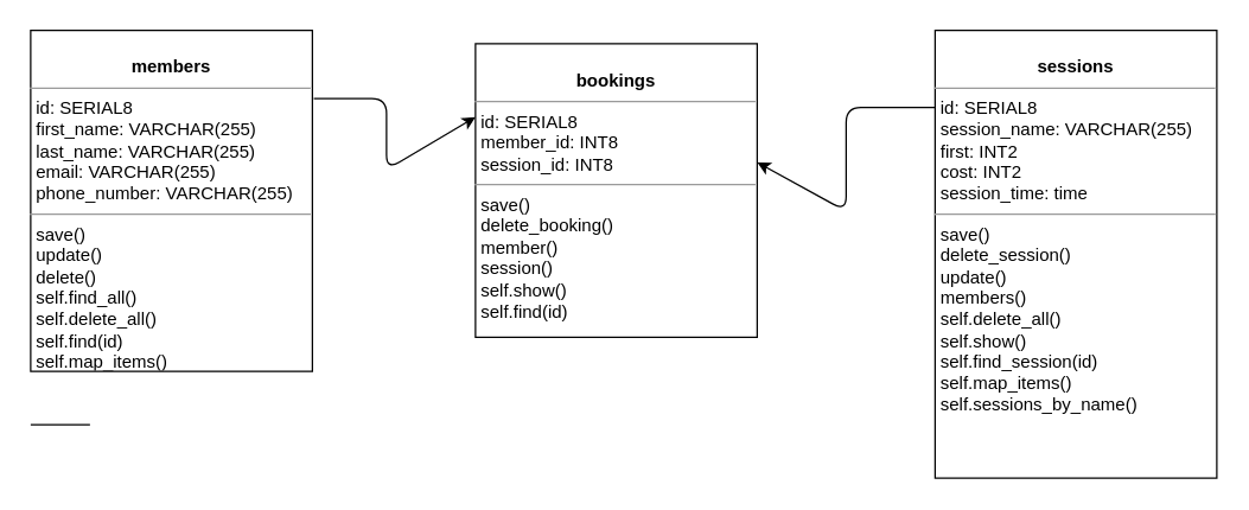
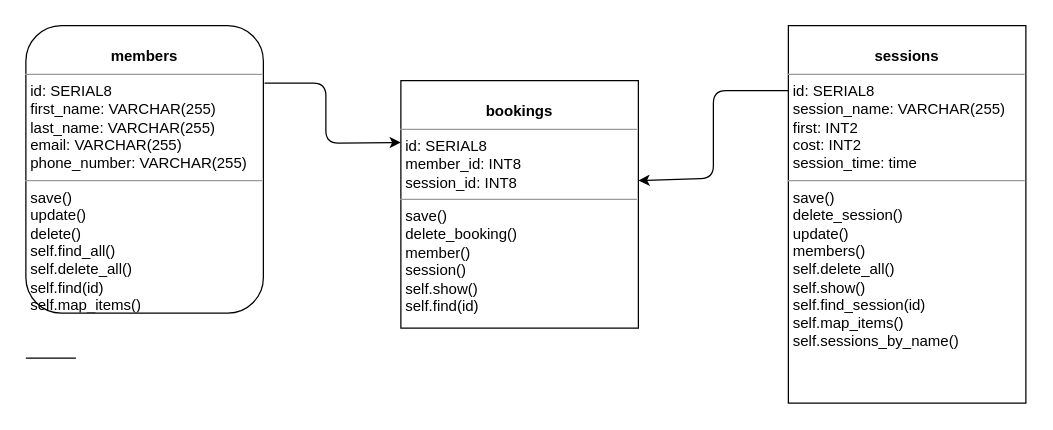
- <mxCell id="3" value="&lt;p style=&quot;margin: 0px ; margin-top: 4px ; text-align: center&quot;&gt;&lt;br&gt;&lt;b&gt;bookings&lt;/b&gt;&lt;/p&gt;&lt;hr size=&quot;1&quot;&gt;&lt;p style=&quot;margin: 0px ; margin-left: 4px&quot;&gt;id: SERIAL8&lt;br&gt;member_id: INT8&lt;/p&gt;&lt;p style=&quot;margin: 0px ; margin-left: 4px&quot;&gt;session_id: INT8&lt;/p&gt;&lt;hr size=&quot;1&quot;&gt;&lt;p style=&quot;margin: 0px ; margin-left: 4px&quot;&gt;save()&lt;/p&gt;&lt;p style=&quot;margin: 0px ; margin-left: 4px&quot;&gt;delete_booking()&lt;/p&gt;&lt;p style=&quot;margin: 0px ; margin-left: 4px&quot;&gt;member()&lt;/p&gt;&lt;p style=&quot;margin: 0px ; margin-left: 4px&quot;&gt;session()&lt;/p&gt;&lt;p style=&quot;margin: 0px ; margin-left: 4px&quot;&gt;self.show()&lt;/p&gt;&lt;p style=&quot;margin: 0px ; margin-left: 4px&quot;&gt;self.find(id)&lt;/p&gt;&lt;p style=&quot;margin: 0px ; margin-left: 4px&quot;&gt;&lt;br&gt;&lt;/p&gt;" style="verticalAlign=top;align=left;overflow=fill;fontSize=12;fontFamily=Helvetica;html=1;" vertex="1" parent="1"><mxGeometry x="320" y="29" width="190" height="198" as="geometry" /></mxCell>
+ <mxCell id="3" value="&lt;p style=&quot;margin: 0px ; margin-top: 4px ; text-align: center&quot;&gt;&lt;br&gt;&lt;b&gt;bookings&lt;/b&gt;&lt;/p&gt;&lt;hr size=&quot;1&quot;&gt;&lt;p style=&quot;margin: 0px ; margin-left: 4px&quot;&gt;id: SERIAL8&lt;br&gt;member_id: INT8&lt;/p&gt;&lt;p style=&quot;margin: 0px ; margin-left: 4px&quot;&gt;session_id: INT8&lt;/p&gt;&lt;hr size=&quot;1&quot;&gt;&lt;p style=&quot;margin: 0px ; margin-left: 4px&quot;&gt;save()&lt;/p&gt;&lt;p style=&quot;margin: 0px ; margin-left: 4px&quot;&gt;delete_booking()&lt;/p&gt;&lt;p style=&quot;margin: 0px ; margin-left: 4px&quot;&gt;member()&lt;/p&gt;&lt;p style=&quot;margin: 0px ; margin-left: 4px&quot;&gt;session()&lt;/p&gt;&lt;p style=&quot;margin: 0px ; margin-left: 4px&quot;&gt;self.show()&lt;/p&gt;&lt;p style=&quot;margin: 0px ; margin-left: 4px&quot;&gt;self.find(id)&lt;/p&gt;&lt;p style=&quot;margin: 0px ; margin-left: 4px&quot;&gt;&lt;br&gt;&lt;/p&gt;" style="verticalAlign=top;align=left;overflow=fill;fontSize=12;fontFamily=Helvetica;html=1;" vertex="1" parent="1"><mxGeometry x="320" y="64" width="190" height="198" as="geometry" /></mxCell>
- <mxCell id="2" value="&lt;p style=&quot;margin: 0px ; margin-top: 4px ; text-align: center&quot;&gt;&lt;br&gt;&lt;b&gt;members&lt;/b&gt;&lt;/p&gt;&lt;hr size=&quot;1&quot;&gt;&lt;p style=&quot;margin: 0px ; margin-left: 4px&quot;&gt;&lt;span&gt;id: SERIAL8&lt;/span&gt;&lt;/p&gt;&lt;p style=&quot;margin: 0px ; margin-left: 4px&quot;&gt;&lt;span&gt;first_name: VARCHAR(255)&lt;/span&gt;&lt;span&gt;&lt;br&gt;&lt;/span&gt;&lt;/p&gt;&lt;p style=&quot;margin: 0px ; margin-left: 4px&quot;&gt;&lt;span&gt;last_name: VARCHAR(255)&lt;/span&gt;&lt;span&gt;&lt;br&gt;&lt;/span&gt;&lt;/p&gt;&lt;p style=&quot;margin: 0px ; margin-left: 4px&quot;&gt;&lt;span&gt;email: VARCHAR(255)&lt;/span&gt;&lt;span&gt;&lt;br&gt;&lt;/span&gt;&lt;/p&gt;&lt;p style=&quot;margin: 0px ; margin-left: 4px&quot;&gt;&lt;span&gt;phone_number: VARCHAR(255)&lt;/span&gt;&lt;br&gt;&lt;/p&gt;&lt;hr size=&quot;1&quot;&gt;&lt;p style=&quot;margin: 0px ; margin-left: 4px&quot;&gt;save()&lt;/p&gt;&lt;p style=&quot;margin: 0px ; margin-left: 4px&quot;&gt;update()&lt;/p&gt;&lt;p style=&quot;margin: 0px ; margin-left: 4px&quot;&gt;delete()&lt;/p&gt;&lt;p style=&quot;margin: 0px ; margin-left: 4px&quot;&gt;self.find_all()&lt;/p&gt;&lt;p style=&quot;margin: 0px ; margin-left: 4px&quot;&gt;self.delete_all()&lt;/p&gt;&lt;p style=&quot;margin: 0px ; margin-left: 4px&quot;&gt;self.find(id)&lt;/p&gt;&lt;p style=&quot;margin: 0px ; margin-left: 4px&quot;&gt;self.map_items()&lt;br&gt;&lt;br&gt;&lt;/p&gt;" style="verticalAlign=top;align=left;overflow=fill;fontSize=12;fontFamily=Helvetica;html=1;" vertex="1" parent="1"><mxGeometry x="20" y="20" width="190" height="230" as="geometry" /></mxCell>
+ <mxCell id="2" value="&lt;p style=&quot;margin: 0px ; margin-top: 4px ; text-align: center&quot;&gt;&lt;br&gt;&lt;b&gt;members&lt;/b&gt;&lt;/p&gt;&lt;hr size=&quot;1&quot;&gt;&lt;p style=&quot;margin: 0px ; margin-left: 4px&quot;&gt;&lt;span&gt;id: SERIAL8&lt;/span&gt;&lt;/p&gt;&lt;p style=&quot;margin: 0px ; margin-left: 4px&quot;&gt;&lt;span&gt;first_name: VARCHAR(255)&lt;/span&gt;&lt;span&gt;&lt;br&gt;&lt;/span&gt;&lt;/p&gt;&lt;p style=&quot;margin: 0px ; margin-left: 4px&quot;&gt;&lt;span&gt;last_name: VARCHAR(255)&lt;/span&gt;&lt;span&gt;&lt;br&gt;&lt;/span&gt;&lt;/p&gt;&lt;p style=&quot;margin: 0px ; margin-left: 4px&quot;&gt;&lt;span&gt;email: VARCHAR(255)&lt;/span&gt;&lt;span&gt;&lt;br&gt;&lt;/span&gt;&lt;/p&gt;&lt;p style=&quot;margin: 0px ; margin-left: 4px&quot;&gt;&lt;span&gt;phone_number: VARCHAR(255)&lt;/span&gt;&lt;br&gt;&lt;/p&gt;&lt;hr size=&quot;1&quot;&gt;&lt;p style=&quot;margin: 0px ; margin-left: 4px&quot;&gt;save()&lt;/p&gt;&lt;p style=&quot;margin: 0px ; margin-left: 4px&quot;&gt;update()&lt;/p&gt;&lt;p style=&quot;margin: 0px ; margin-left: 4px&quot;&gt;delete()&lt;/p&gt;&lt;p style=&quot;margin: 0px ; margin-left: 4px&quot;&gt;self.find_all()&lt;/p&gt;&lt;p style=&quot;margin: 0px ; margin-left: 4px&quot;&gt;self.delete_all()&lt;/p&gt;&lt;p style=&quot;margin: 0px ; margin-left: 4px&quot;&gt;self.find(id)&lt;/p&gt;&lt;p style=&quot;margin: 0px ; margin-left: 4px&quot;&gt;self.map_items()&lt;br&gt;&lt;br&gt;&lt;/p&gt;" style="verticalAlign=top;align=left;overflow=fill;fontSize=12;fontFamily=Helvetica;html=1;rounded=1;" vertex="1" parent="1"><mxGeometry x="20" y="20" width="190" height="230" as="geometry" /></mxCell>
